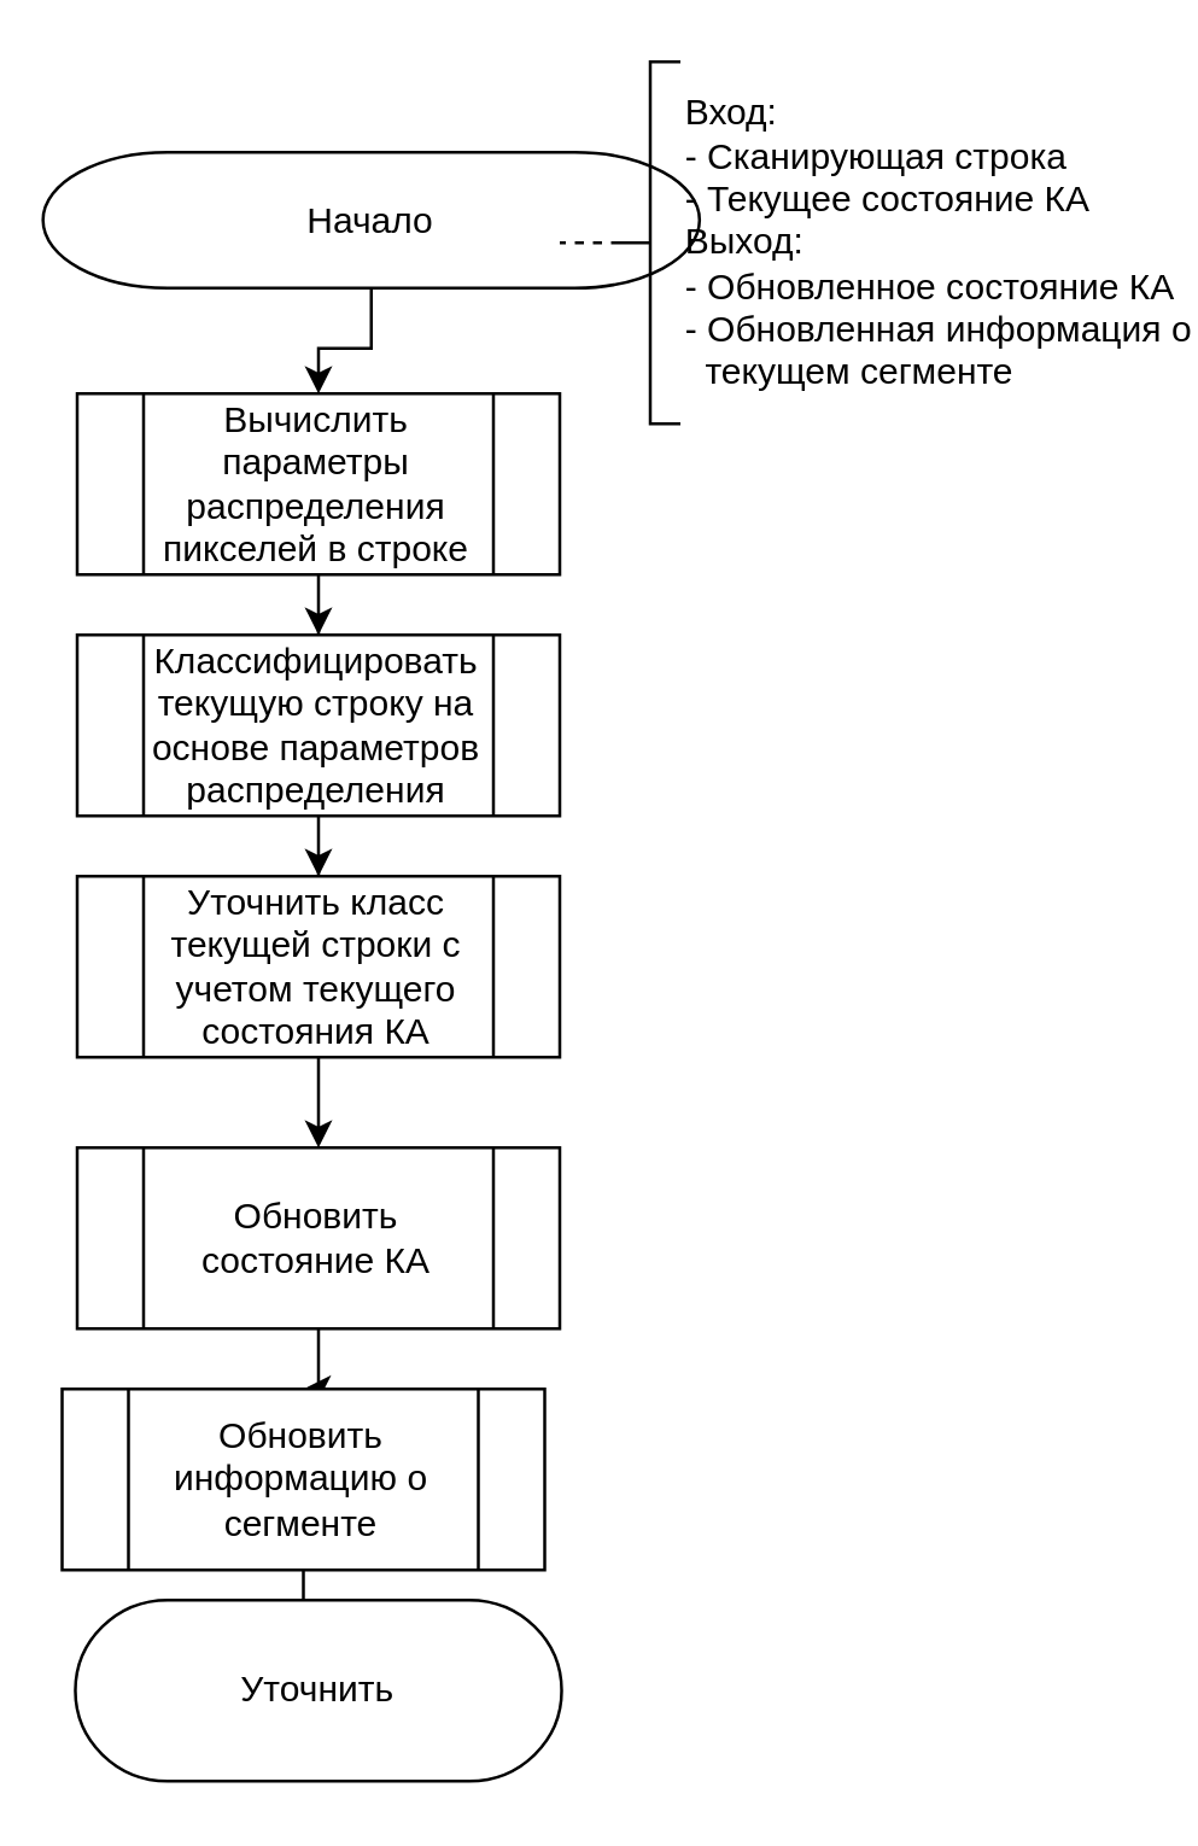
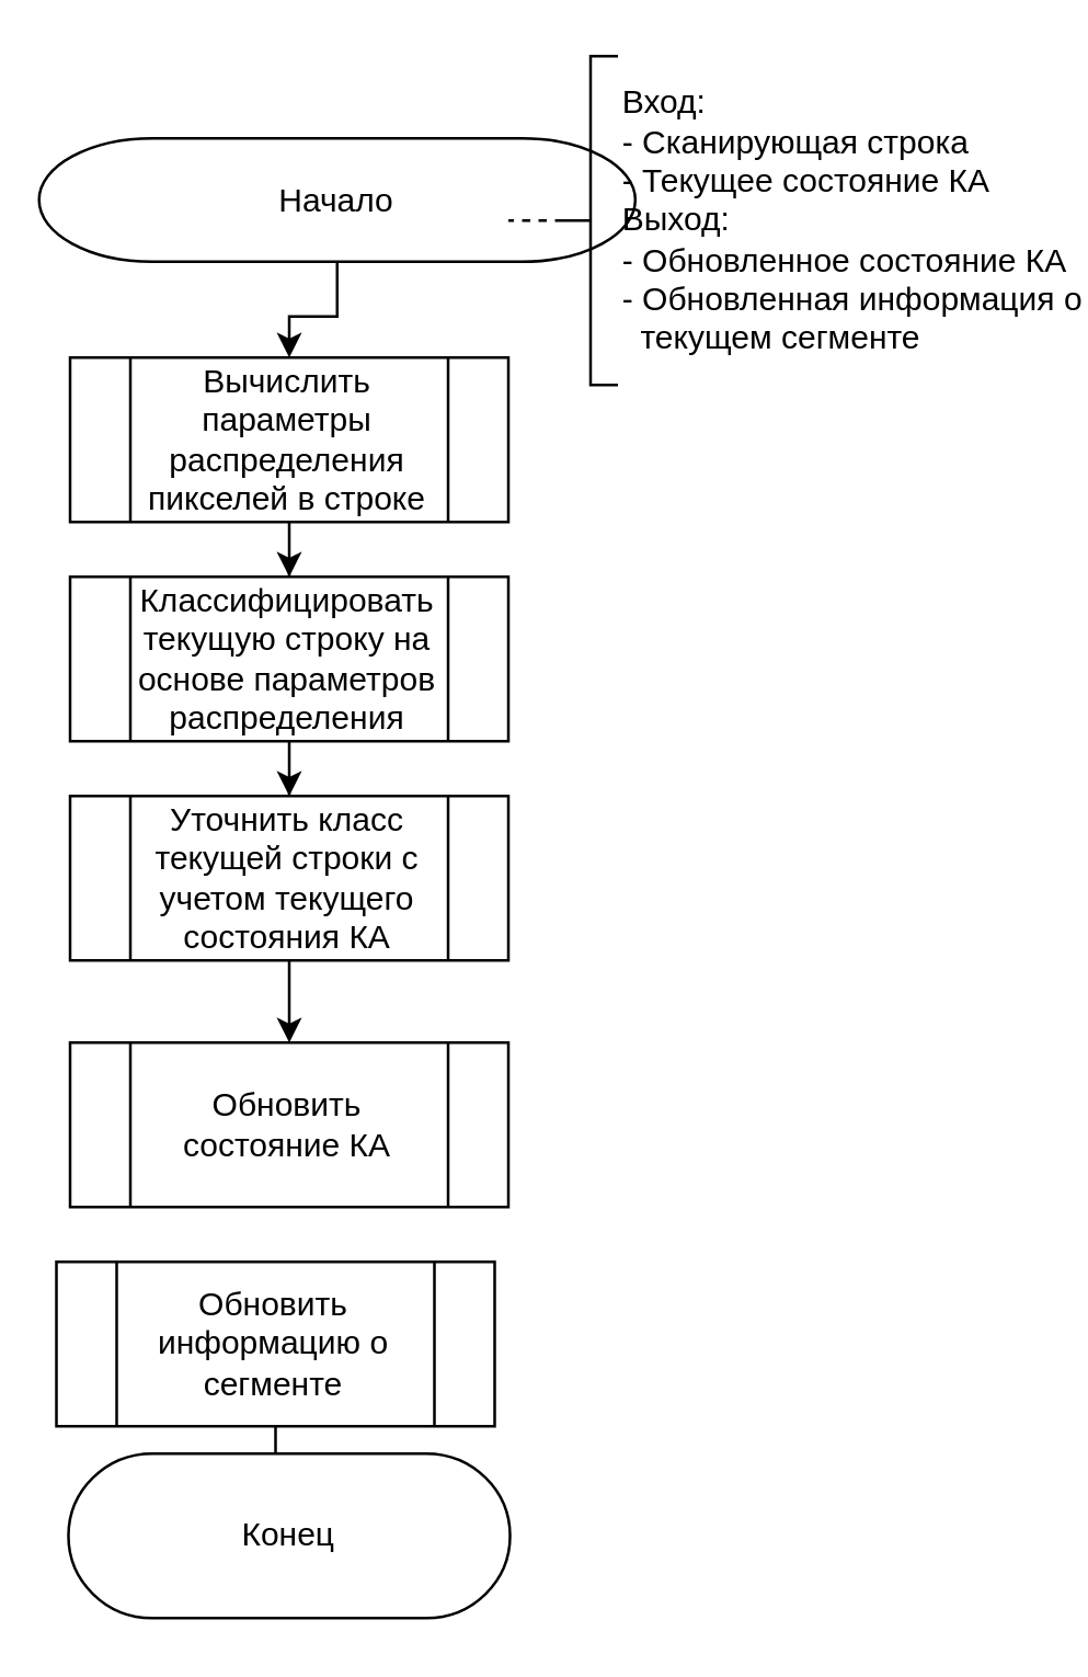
- <mxCell id="15" value="" style="edgeStyle=orthogonalEdgeStyle;rounded=0;orthogonalLoop=1;jettySize=auto;html=1;" edge="1" parent="1" source="11" target="16"><mxGeometry relative="1" as="geometry"><mxPoint x="105" y="430" as="sourcePoint" /><mxPoint x="105" y="550" as="targetPoint" /></mxGeometry></mxCell>
- <mxCell id="12" value="Уточнить" style="html=1;shape=stencil(xVVNb4MwDP01HJmAaFV7nFh37GWTdnapgaghQU7Wj3+/0IAGAzqayyQO+D3yXuzYJGCpLqHGIIkkVBiw1yBJPpAqLsEosoFlSgevIheeXbhZuxB0jZlx2AmIw16gY7QhdcQzP5hWgcsSiZuGZdsgerHfNA9LMyWlFeFK6gHT460YcGnXRhcnFj09O5trG7uotg4VGqQB+pPczgFB8ubtFC9zevdwGmbU+f7l9Pm4U+zntPWpXvzbLF5YwZ1HYhN2683CA/Oy69Qfz86rmCO7xdnN2LHUInMDyNI9ZMeC1Jc8TG6yhma4R0RHV+qEs+19L/1OQHDZE+j+OY8oAGX2hVoF1q6h6zC+hHDhOiRloKnCQF8AFRhanTAXUAwofUase3B79NPbXXlkHHko/GPGHiecCaXxzhhYfNRkN3SmM1maK8I7LZtzIdzVNDcNI4Eb6i7KG/AN);whiteSpace=wrap;" vertex="1" parent="1"><mxGeometry x="55" y="530" width="100" height="60" as="geometry" /></mxCell>
+ <mxCell id="12" value="Конец" style="html=1;shape=stencil(xVVNb4MwDP01HJmAaFV7nFh37GWTdnapgaghQU7Wj3+/0IAGAzqayyQO+D3yXuzYJGCpLqHGIIkkVBiw1yBJPpAqLsEosoFlSgevIheeXbhZuxB0jZlx2AmIw16gY7QhdcQzP5hWgcsSiZuGZdsgerHfNA9LMyWlFeFK6gHT460YcGnXRhcnFj09O5trG7uotg4VGqQB+pPczgFB8ubtFC9zevdwGmbU+f7l9Pm4U+zntPWpXvzbLF5YwZ1HYhN2683CA/Oy69Qfz86rmCO7xdnN2LHUInMDyNI9ZMeC1Jc8TG6yhma4R0RHV+qEs+19L/1OQHDZE+j+OY8oAGX2hVoF1q6h6zC+hHDhOiRloKnCQF8AFRhanTAXUAwofUase3B79NPbXXlkHHko/GPGHiecCaXxzhhYfNRkN3SmM1maK8I7LZtzIdzVNDcNI4Eb6i7KG/AN);whiteSpace=wrap;" vertex="1" parent="1"><mxGeometry x="55" y="530" width="100" height="60" as="geometry" /></mxCell>
